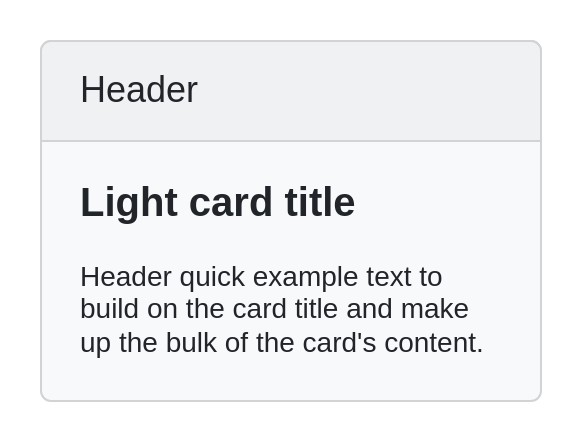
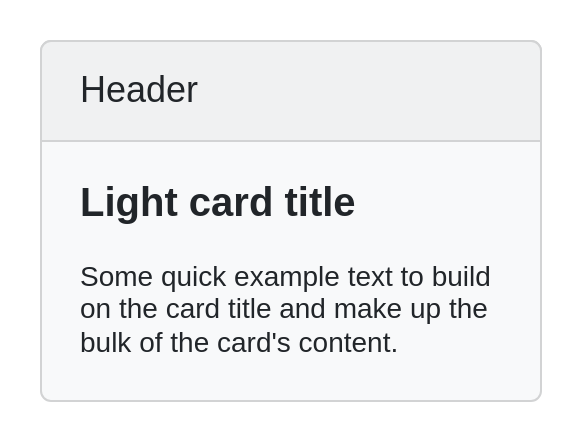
- <mxCell id="2" value="&lt;b&gt;&lt;font style=&quot;font-size: 20px&quot;&gt;Light card title&lt;/font&gt;&lt;/b&gt;&lt;br style=&quot;font-size: 14px&quot;&gt;&lt;br style=&quot;font-size: 14px&quot;&gt;Header quick example text to build on the card title and make up the bulk of the card's content." style="html=1;shadow=0;dashed=0;shape=mxgraph.bootstrap.rrect;rSize=5;strokeColor=#D2D3D4;html=1;whiteSpace=wrap;fillColor=#F8F9FA;fontColor=#212529;verticalAlign=bottom;align=left;spacing=20;spacingBottom=0;fontSize=14;" parent="1" vertex="1"><mxGeometry x="20" y="20" width="250" height="180" as="geometry" /></mxCell>
+ <mxCell id="2" value="&lt;b&gt;&lt;font style=&quot;font-size: 20px&quot;&gt;Light card title&lt;/font&gt;&lt;/b&gt;&lt;br style=&quot;font-size: 14px&quot;&gt;&lt;br style=&quot;font-size: 14px&quot;&gt;Some quick example text to build on the card title and make up the bulk of the card's content." style="html=1;shadow=0;dashed=0;shape=mxgraph.bootstrap.rrect;rSize=5;strokeColor=#D2D3D4;html=1;whiteSpace=wrap;fillColor=#F8F9FA;fontColor=#212529;verticalAlign=bottom;align=left;spacing=20;spacingBottom=0;fontSize=14;" parent="1" vertex="1"><mxGeometry x="20" y="20" width="250" height="180" as="geometry" /></mxCell>
